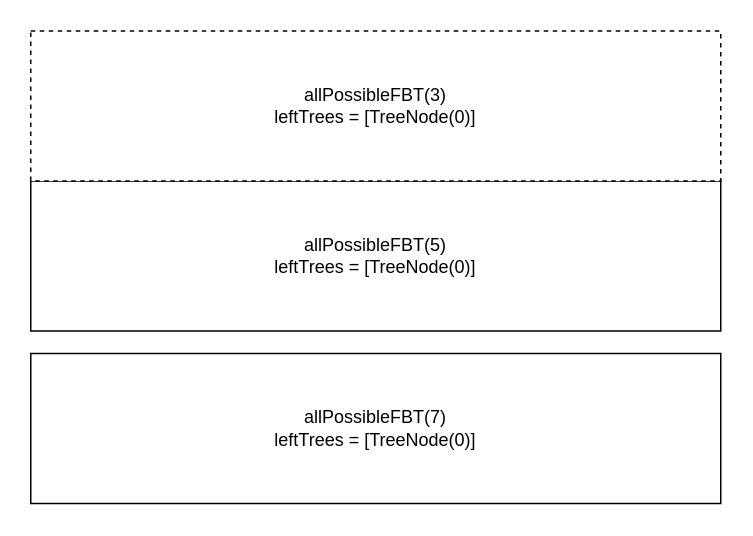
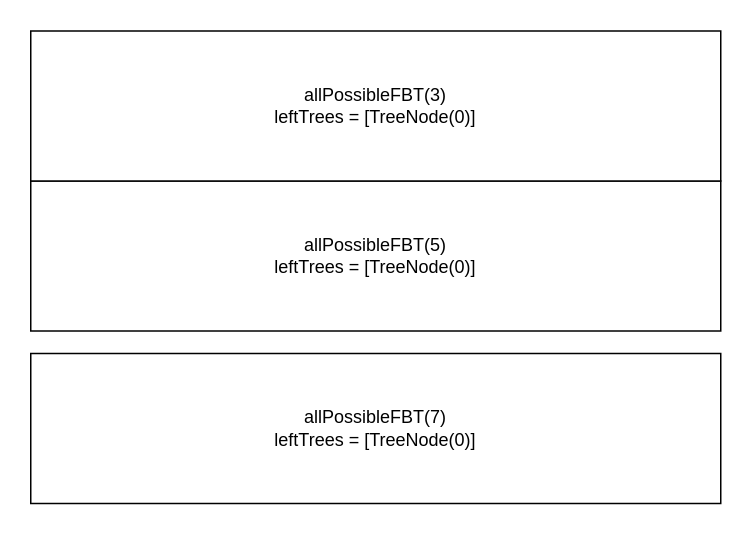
- <mxCell id="4" value="allPossibleFBT(3)&lt;br&gt;leftTrees = [TreeNode(0)]" style="rounded=0;whiteSpace=wrap;html=1;dashed=1;" vertex="1" parent="1"><mxGeometry x="20" y="20" width="460" height="100" as="geometry" /></mxCell>
+ <mxCell id="4" value="allPossibleFBT(3)&lt;br&gt;leftTrees = [TreeNode(0)]" style="rounded=0;whiteSpace=wrap;html=1;" vertex="1" parent="1"><mxGeometry x="20" y="20" width="460" height="100" as="geometry" /></mxCell>
